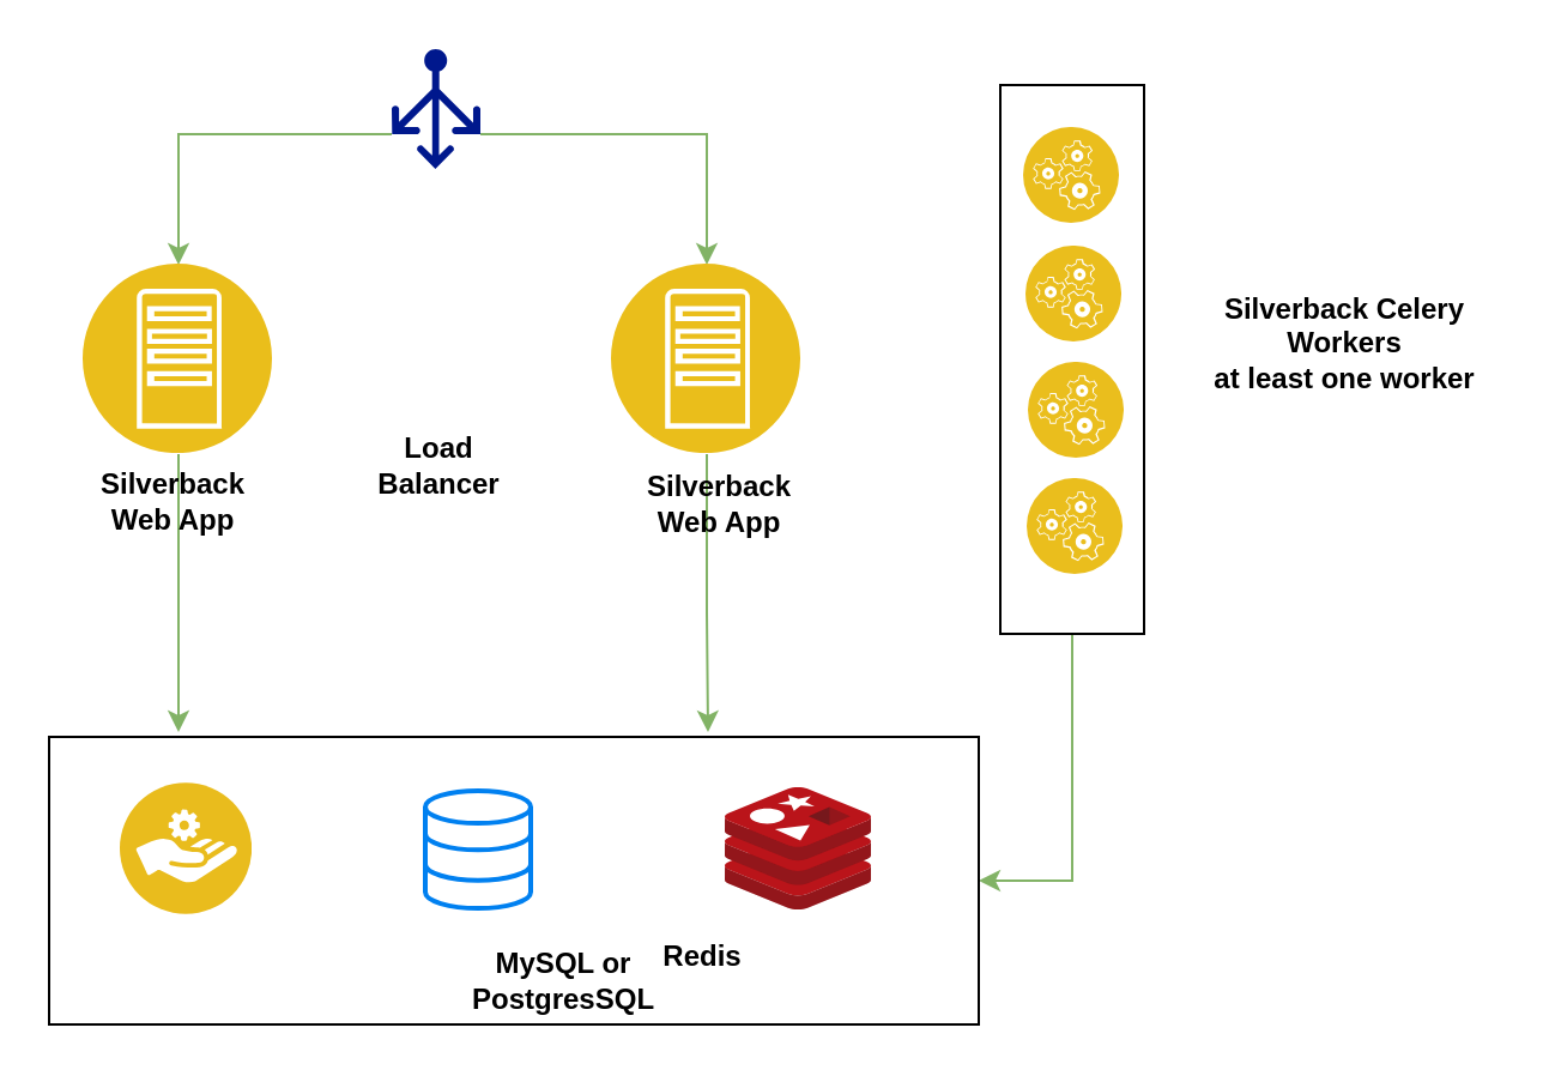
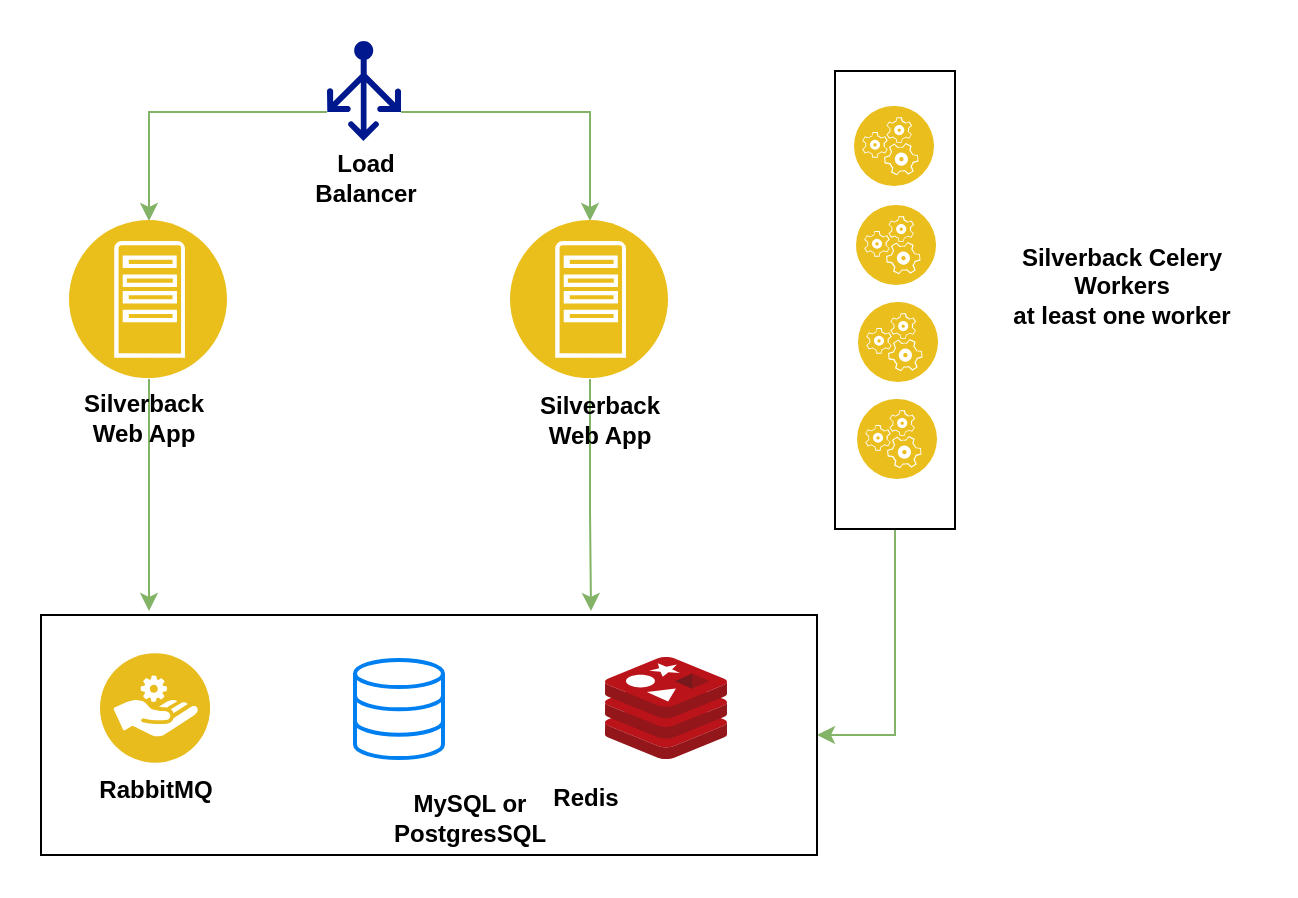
- <mxCell id="25" value="Load Balancer" style="text;html=1;strokeColor=none;fillColor=none;align=center;verticalAlign=middle;whiteSpace=wrap;rounded=0;fontStyle=1" parent="1" vertex="1"><mxGeometry x="163" y="184" width="40" height="20" as="geometry" /></mxCell>
+ <mxCell id="25" value="Load Balancer" style="text;html=1;strokeColor=none;fillColor=none;align=center;verticalAlign=middle;whiteSpace=wrap;rounded=0;fontStyle=1" parent="1" vertex="1"><mxGeometry x="163" y="79" width="40" height="20" as="geometry" /></mxCell>
+ <mxCell id="18" value="RabbitMQ" style="text;html=1;strokeColor=none;fillColor=none;align=center;verticalAlign=middle;whiteSpace=wrap;rounded=0;fontStyle=1" parent="1" vertex="1"><mxGeometry x="57.5" y="384.5" width="40" height="20" as="geometry" /></mxCell>
